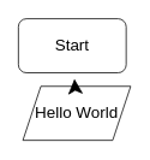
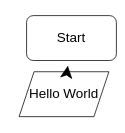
- <mxCell id="2" value="&lt;font style=&quot;font-size: 18px&quot;&gt;Start&lt;/font&gt;" style="rounded=1;whiteSpace=wrap;html=1;hachureGap=4;pointerEvents=0;" parent="1" vertex="1"><mxGeometry x="20" y="20" width="120" height="60" as="geometry" /></mxCell>
+ <mxCell id="2" value="&lt;font style=&quot;font-size: 18px&quot;&gt;Start&lt;/font&gt;" style="rounded=1;whiteSpace=wrap;html=1;hachureGap=4;pointerEvents=0;" parent="1" vertex="1"><mxGeometry x="35" y="20" width="120" height="60" as="geometry" /></mxCell>
